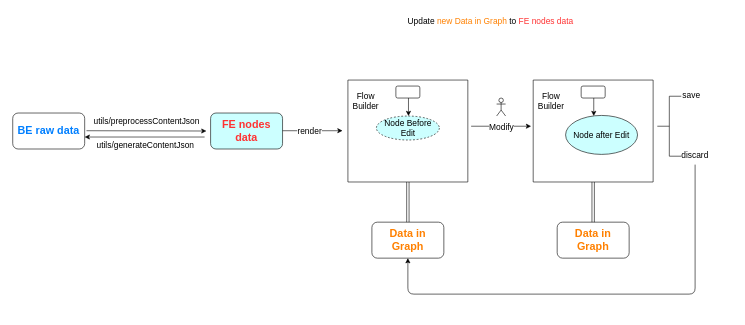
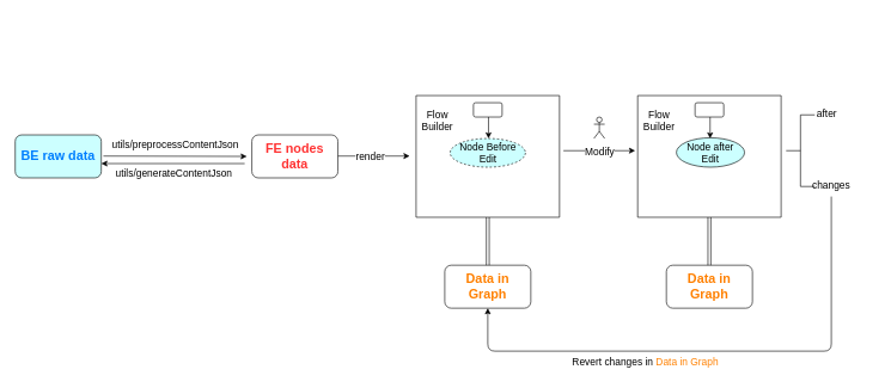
- <mxCell id="28" value="Update &lt;font color=&quot;#ff8000&quot;&gt;new Data in Graph&lt;/font&gt; to &lt;font color=&quot;#ff3333&quot;&gt;FE nodes data&lt;/font&gt;" style="text;html=1;strokeColor=none;fillColor=none;align=center;verticalAlign=middle;whiteSpace=wrap;rounded=0;fontSize=14;" vertex="1" parent="1"><mxGeometry x="497" y="20" width="640" height="30" as="geometry" /></mxCell>
- <mxCell id="18" value="save" style="text;html=1;strokeColor=none;fillColor=none;align=center;verticalAlign=middle;whiteSpace=wrap;rounded=0;fontSize=14;" vertex="1" parent="1"><mxGeometry x="1122" y="144" width="60" height="30" as="geometry" /></mxCell>
+ <mxCell id="18" value="after" style="text;html=1;strokeColor=none;fillColor=none;align=center;verticalAlign=middle;whiteSpace=wrap;rounded=0;fontSize=14;" vertex="1" parent="1"><mxGeometry x="1122" y="144" width="60" height="30" as="geometry" /></mxCell>
- <mxCell id="2" value="&lt;b&gt;&lt;font style=&quot;font-size: 18px&quot; color=&quot;#007fff&quot;&gt;BE raw data&lt;/font&gt;&lt;/b&gt;" style="rounded=1;whiteSpace=wrap;html=1;" vertex="1" parent="1"><mxGeometry x="20" y="188" width="120" height="60" as="geometry" /></mxCell>
+ <mxCell id="2" value="&lt;b&gt;&lt;font style=&quot;font-size: 18px&quot; color=&quot;#007fff&quot;&gt;BE raw data&lt;/font&gt;&lt;/b&gt;" style="rounded=1;whiteSpace=wrap;html=1;fillColor=#ccffff;" vertex="1" parent="1"><mxGeometry x="20" y="188" width="120" height="60" as="geometry" /></mxCell>
- <mxCell id="3" value="&lt;h2&gt;&lt;font color=&quot;#ff3333&quot;&gt;FE nodes data&lt;/font&gt;&lt;/h2&gt;" style="rounded=1;whiteSpace=wrap;html=1;fillColor=#ccffff;" vertex="1" parent="1"><mxGeometry x="350" y="188" width="120" height="60" as="geometry" /></mxCell>
+ <mxCell id="3" value="&lt;h2&gt;&lt;font color=&quot;#ff3333&quot;&gt;FE nodes data&lt;/font&gt;&lt;/h2&gt;" style="rounded=1;whiteSpace=wrap;html=1;" vertex="1" parent="1"><mxGeometry x="350" y="188" width="120" height="60" as="geometry" /></mxCell>
- <mxCell id="25" value="Node after Edit" style="ellipse;whiteSpace=wrap;html=1;fontSize=14;rounded=1;fillColor=#CCFFFF;" vertex="1" parent="21"><mxGeometry x="54" y="59" width="120" height="65" as="geometry" /></mxCell>
+ <mxCell id="25" value="Node after Edit" style="ellipse;whiteSpace=wrap;html=1;fontSize=14;rounded=1;fillColor=#CCFFFF;" vertex="1" parent="21"><mxGeometry x="54" y="59" width="95" height="41" as="geometry" /></mxCell>
- <mxCell id="19" value="discard" style="text;html=1;strokeColor=none;fillColor=none;align=center;verticalAlign=middle;whiteSpace=wrap;rounded=0;fontSize=14;" vertex="1" parent="1"><mxGeometry x="1128" y="244" width="60" height="30" as="geometry" /></mxCell>
+ <mxCell id="19" value="changes" style="text;html=1;strokeColor=none;fillColor=none;align=center;verticalAlign=middle;whiteSpace=wrap;rounded=0;fontSize=14;" vertex="1" parent="1"><mxGeometry x="1128" y="244" width="60" height="30" as="geometry" /></mxCell>
+ <mxCell id="30" value="Revert changes in&lt;font color=&quot;#ff3333&quot;&gt;&amp;nbsp;&lt;/font&gt;&lt;font color=&quot;#ff8000&quot;&gt;Data in Graph&lt;/font&gt;" style="text;html=1;strokeColor=none;fillColor=none;align=center;verticalAlign=middle;whiteSpace=wrap;rounded=0;fontSize=14;" vertex="1" parent="1"><mxGeometry x="579" y="490" width="640" height="30" as="geometry" /></mxCell>
